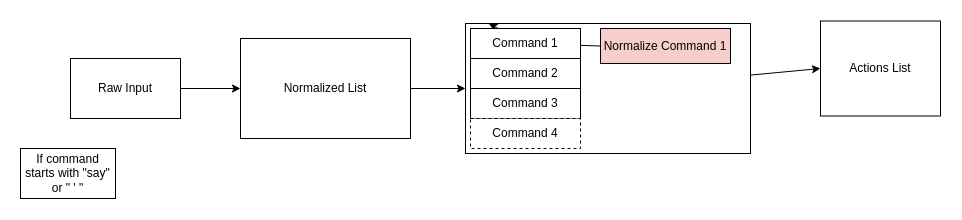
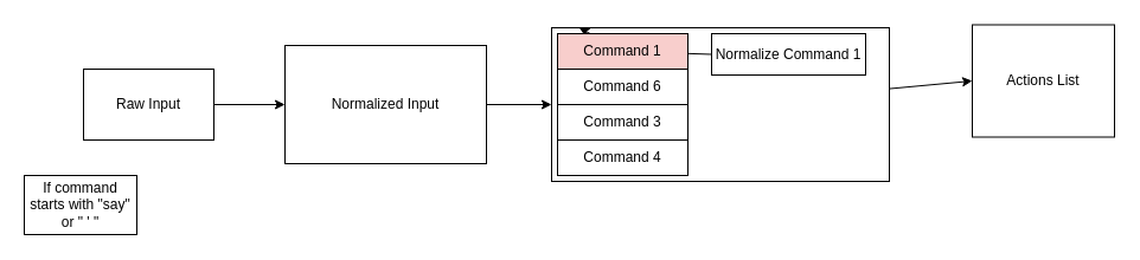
- <mxCell id="10" value="Command 1" style="whiteSpace=wrap;html=1;" vertex="1" parent="1"><mxGeometry x="470" y="28" width="110" height="30" as="geometry" /></mxCell>
+ <mxCell id="10" value="Command 1" style="whiteSpace=wrap;html=1;fillColor=#f8cecc;" vertex="1" parent="1"><mxGeometry x="470" y="28" width="110" height="30" as="geometry" /></mxCell>
- <mxCell id="16" value="Normalize Command 1" style="whiteSpace=wrap;html=1;fillColor=#f8cecc;" vertex="1" parent="1"><mxGeometry x="600" y="28" width="130" height="35" as="geometry" /></mxCell>
+ <mxCell id="16" value="Normalize Command 1" style="whiteSpace=wrap;html=1;" vertex="1" parent="1"><mxGeometry x="600" y="28" width="130" height="35" as="geometry" /></mxCell>
- <mxCell id="11" value="Command 2" style="whiteSpace=wrap;html=1;" vertex="1" parent="1"><mxGeometry x="470" y="58" width="110" height="30" as="geometry" /></mxCell>
+ <mxCell id="11" value="Command 6" style="whiteSpace=wrap;html=1;" vertex="1" parent="1"><mxGeometry x="470" y="58" width="110" height="30" as="geometry" /></mxCell>
- <mxCell id="7" value="Normalized List" style="whiteSpace=wrap;html=1;" vertex="1" parent="1"><mxGeometry x="240" y="38" width="170" height="100" as="geometry" /></mxCell>
+ <mxCell id="7" value="Normalized Input" style="whiteSpace=wrap;html=1;" vertex="1" parent="1"><mxGeometry x="240" y="38" width="170" height="100" as="geometry" /></mxCell>
- <mxCell id="13" value="Command 4" style="whiteSpace=wrap;html=1;dashed=1;" vertex="1" parent="1"><mxGeometry x="470" y="118" width="110" height="30" as="geometry" /></mxCell>
+ <mxCell id="13" value="Command 4" style="whiteSpace=wrap;html=1;" vertex="1" parent="1"><mxGeometry x="470" y="118" width="110" height="30" as="geometry" /></mxCell>
